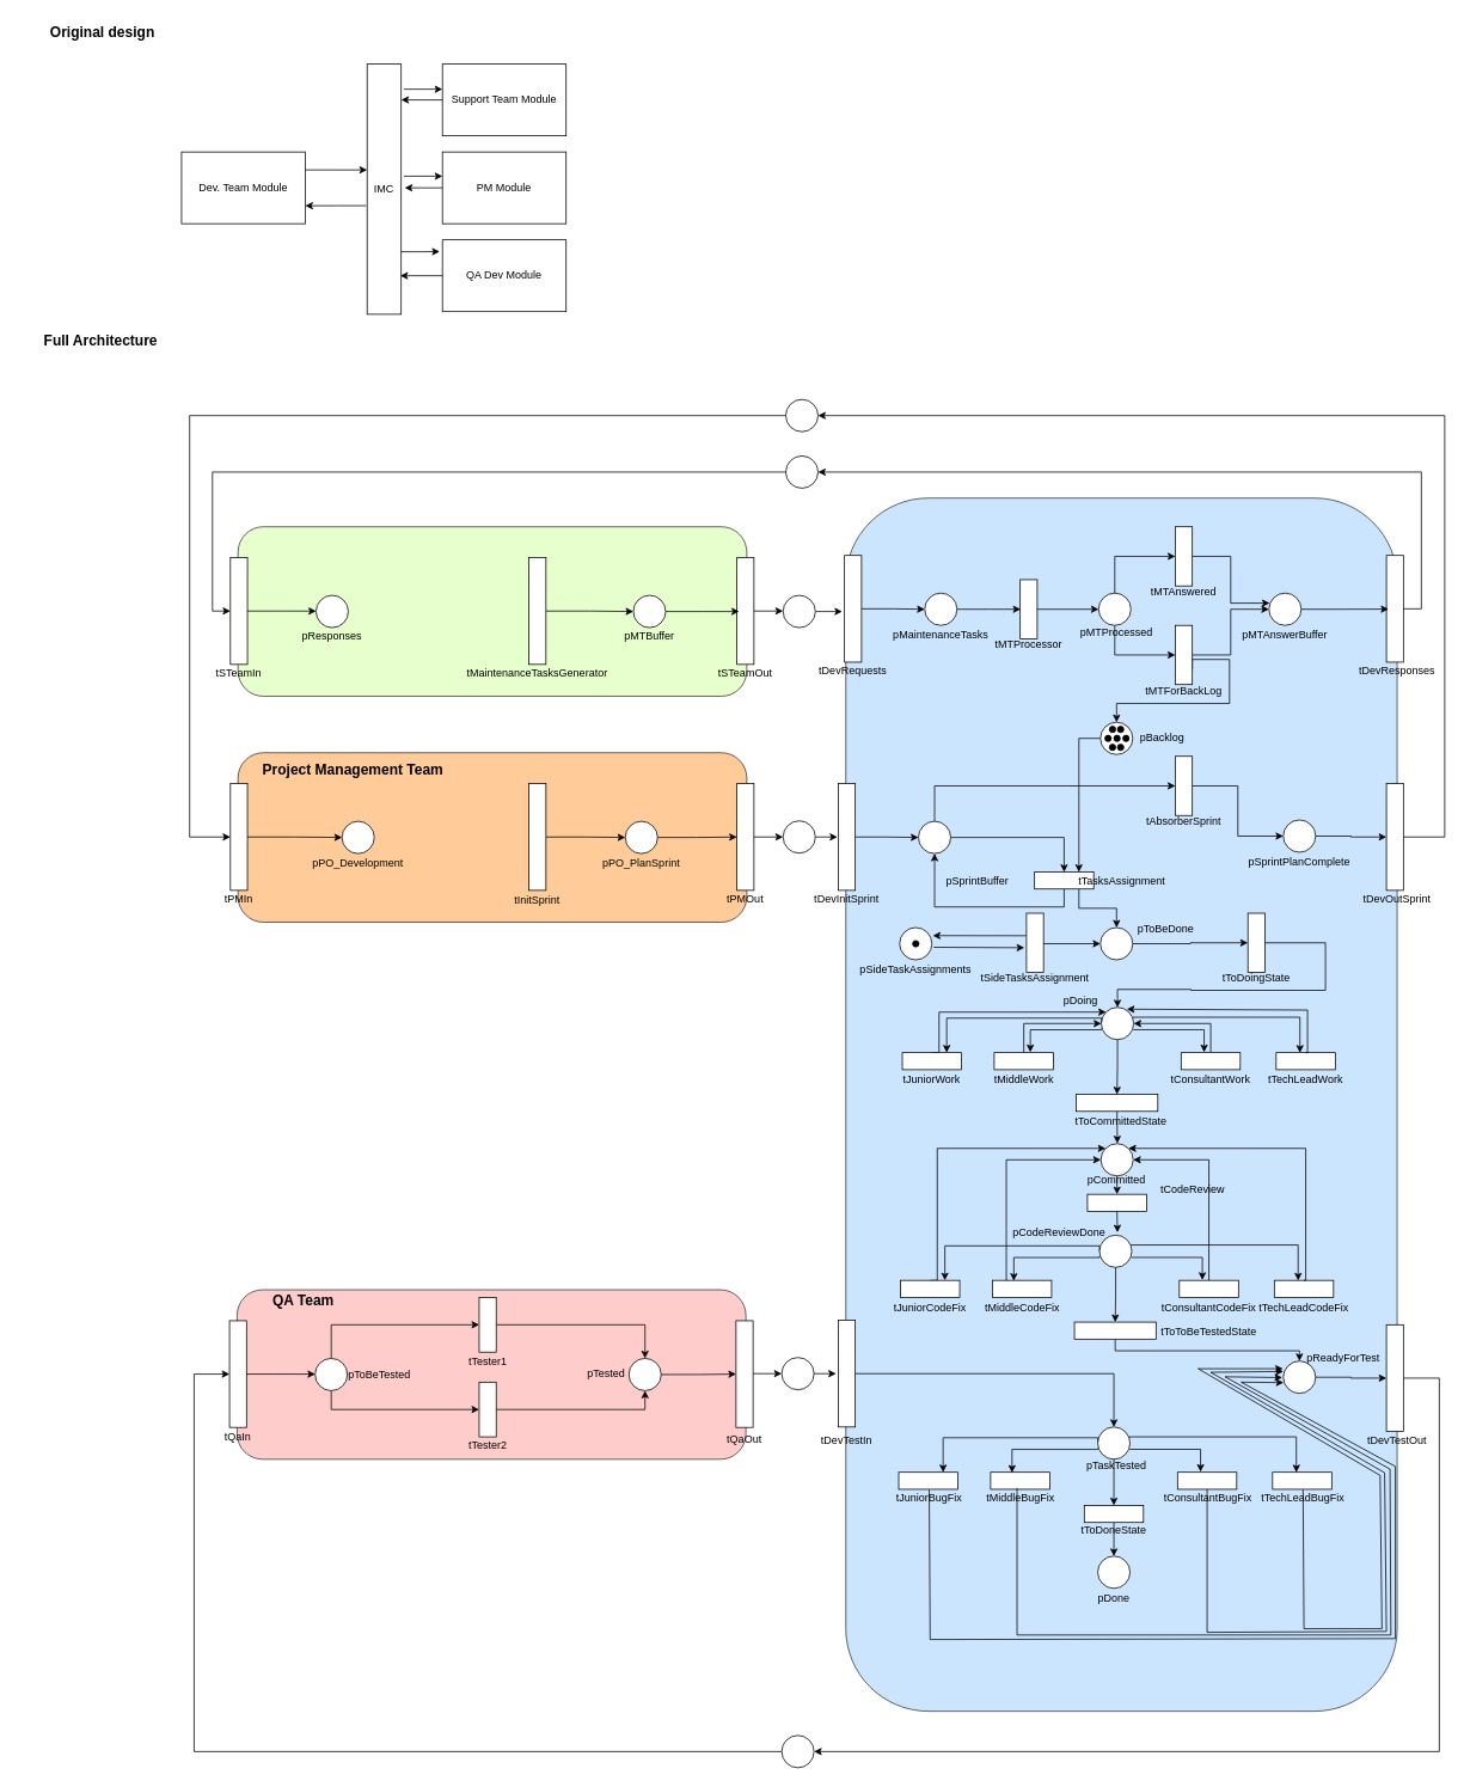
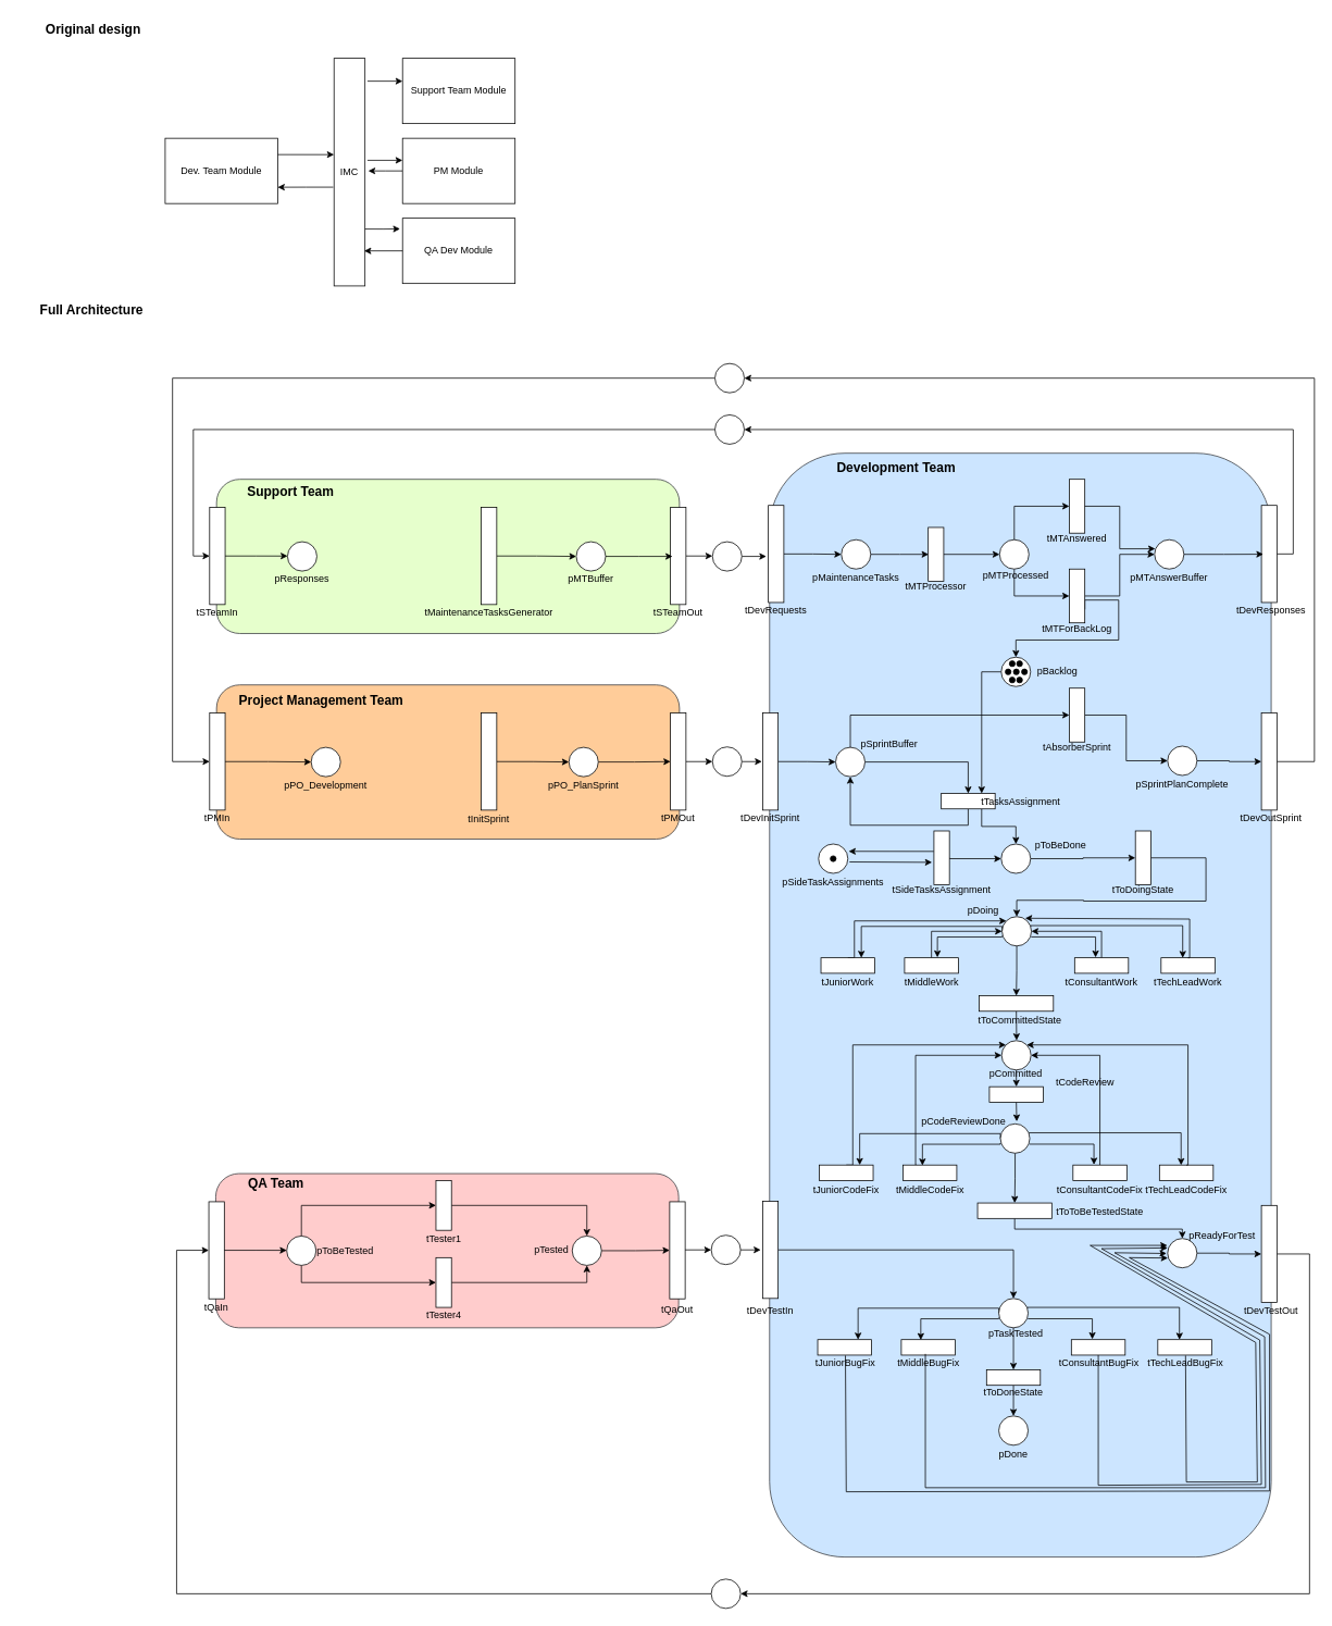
- <mxCell id="231" style="edgeStyle=orthogonalEdgeStyle;rounded=0;orthogonalLoop=1;jettySize=auto;html=1;exitX=0;exitY=0.5;exitDx=0;exitDy=0;entryX=1;entryY=0.143;entryDx=0;entryDy=0;entryPerimeter=0;" edge="1" parent="1" source="225" target="228"><mxGeometry relative="1" as="geometry" /></mxCell>
+ <mxCell id="222" value="&lt;span style=&quot;font-size: 16px;&quot;&gt;&lt;b&gt;Development Team&lt;/b&gt;&lt;/span&gt;" style="text;html=1;align=center;verticalAlign=middle;whiteSpace=wrap;rounded=0;" vertex="1" parent="1"><mxGeometry x="958" y="557" width="281" height="30" as="geometry" /></mxCell>
+ <mxCell id="219" value="&lt;b&gt;&lt;font style=&quot;font-size: 16px;&quot;&gt;Support Team&lt;/font&gt;&lt;/b&gt;" style="text;html=1;align=center;verticalAlign=middle;whiteSpace=wrap;rounded=0;" vertex="1" parent="1"><mxGeometry x="265" y="587" width="182" height="30" as="geometry" /></mxCell>
- <mxCell id="42" value="pSprintBuffer" style="text;html=1;align=center;verticalAlign=middle;whiteSpace=wrap;rounded=0;" vertex="1" parent="1"><mxGeometry x="1060" y="967" width="60" height="30" as="geometry" /></mxCell>
+ <mxCell id="42" value="pSprintBuffer" style="text;html=1;align=center;verticalAlign=middle;whiteSpace=wrap;rounded=0;" vertex="1" parent="1"><mxGeometry x="1060" y="897" width="60" height="30" as="geometry" /></mxCell>
- <mxCell id="213" value="tTester2" style="text;html=1;align=center;verticalAlign=middle;whiteSpace=wrap;rounded=0;" vertex="1" parent="1"><mxGeometry x="513.5" y="1597" width="60" height="30" as="geometry" /></mxCell>
+ <mxCell id="213" value="tTester4" style="text;html=1;align=center;verticalAlign=middle;whiteSpace=wrap;rounded=0;" vertex="1" parent="1"><mxGeometry x="513.5" y="1597" width="60" height="30" as="geometry" /></mxCell>
